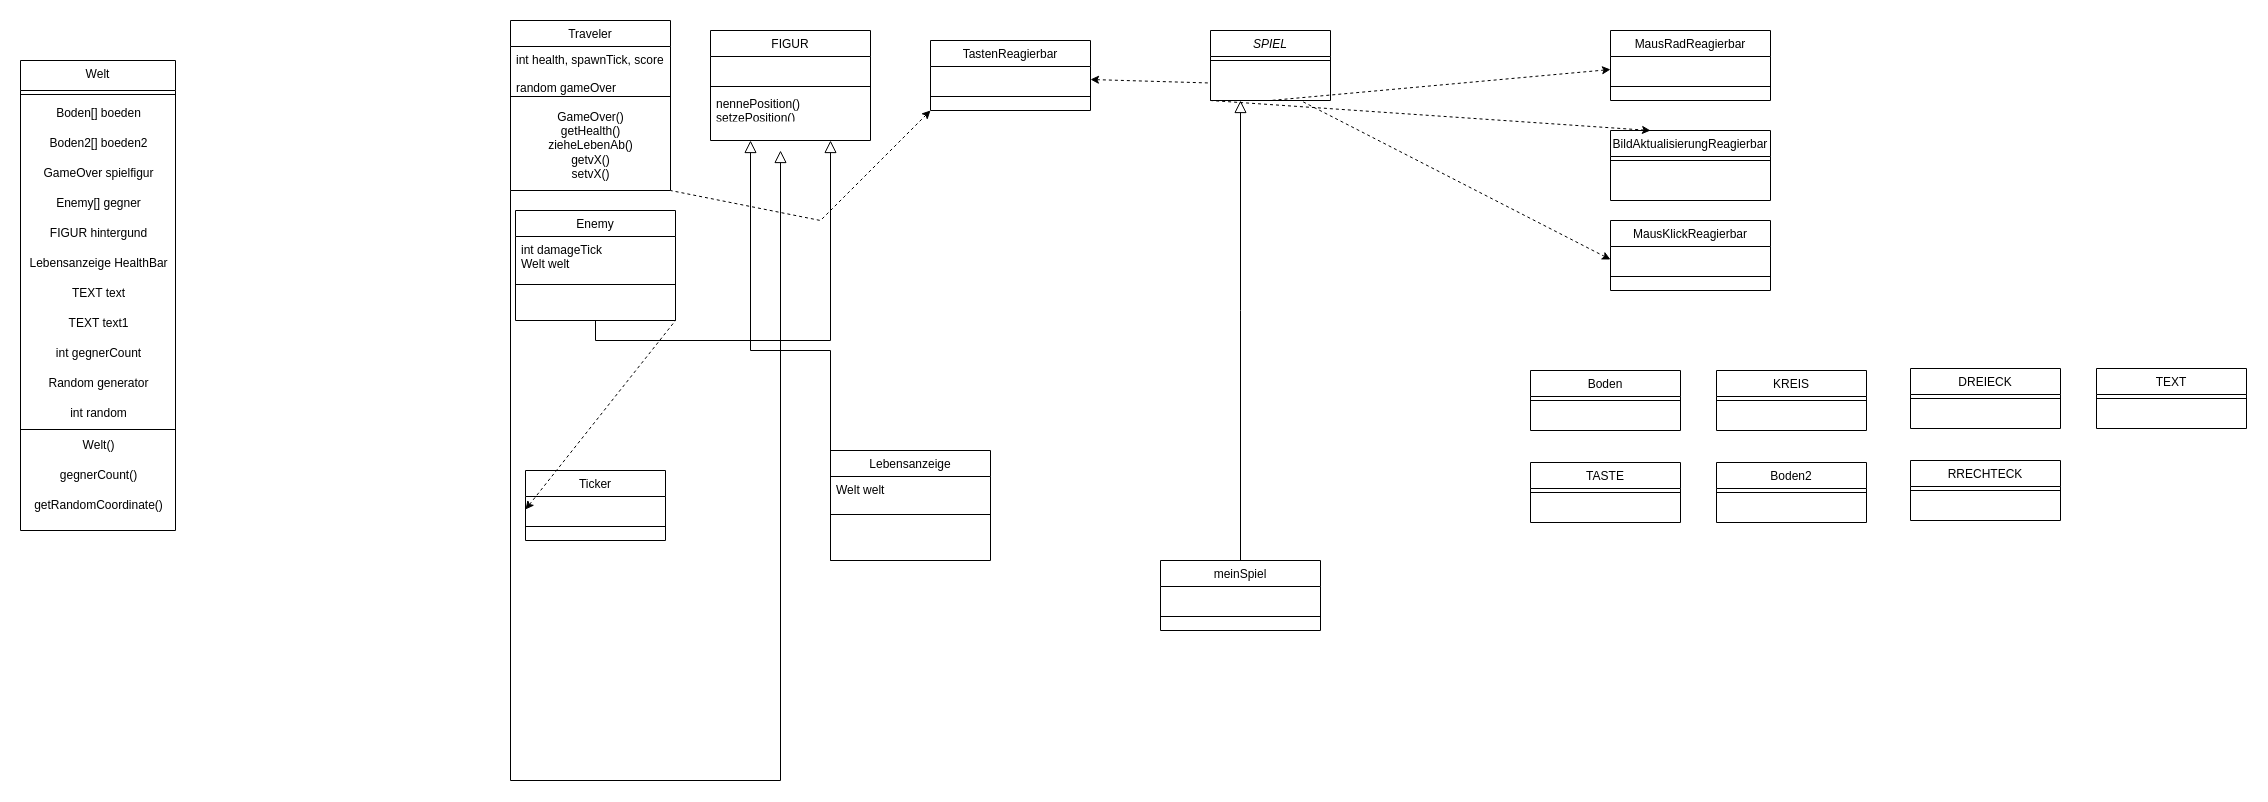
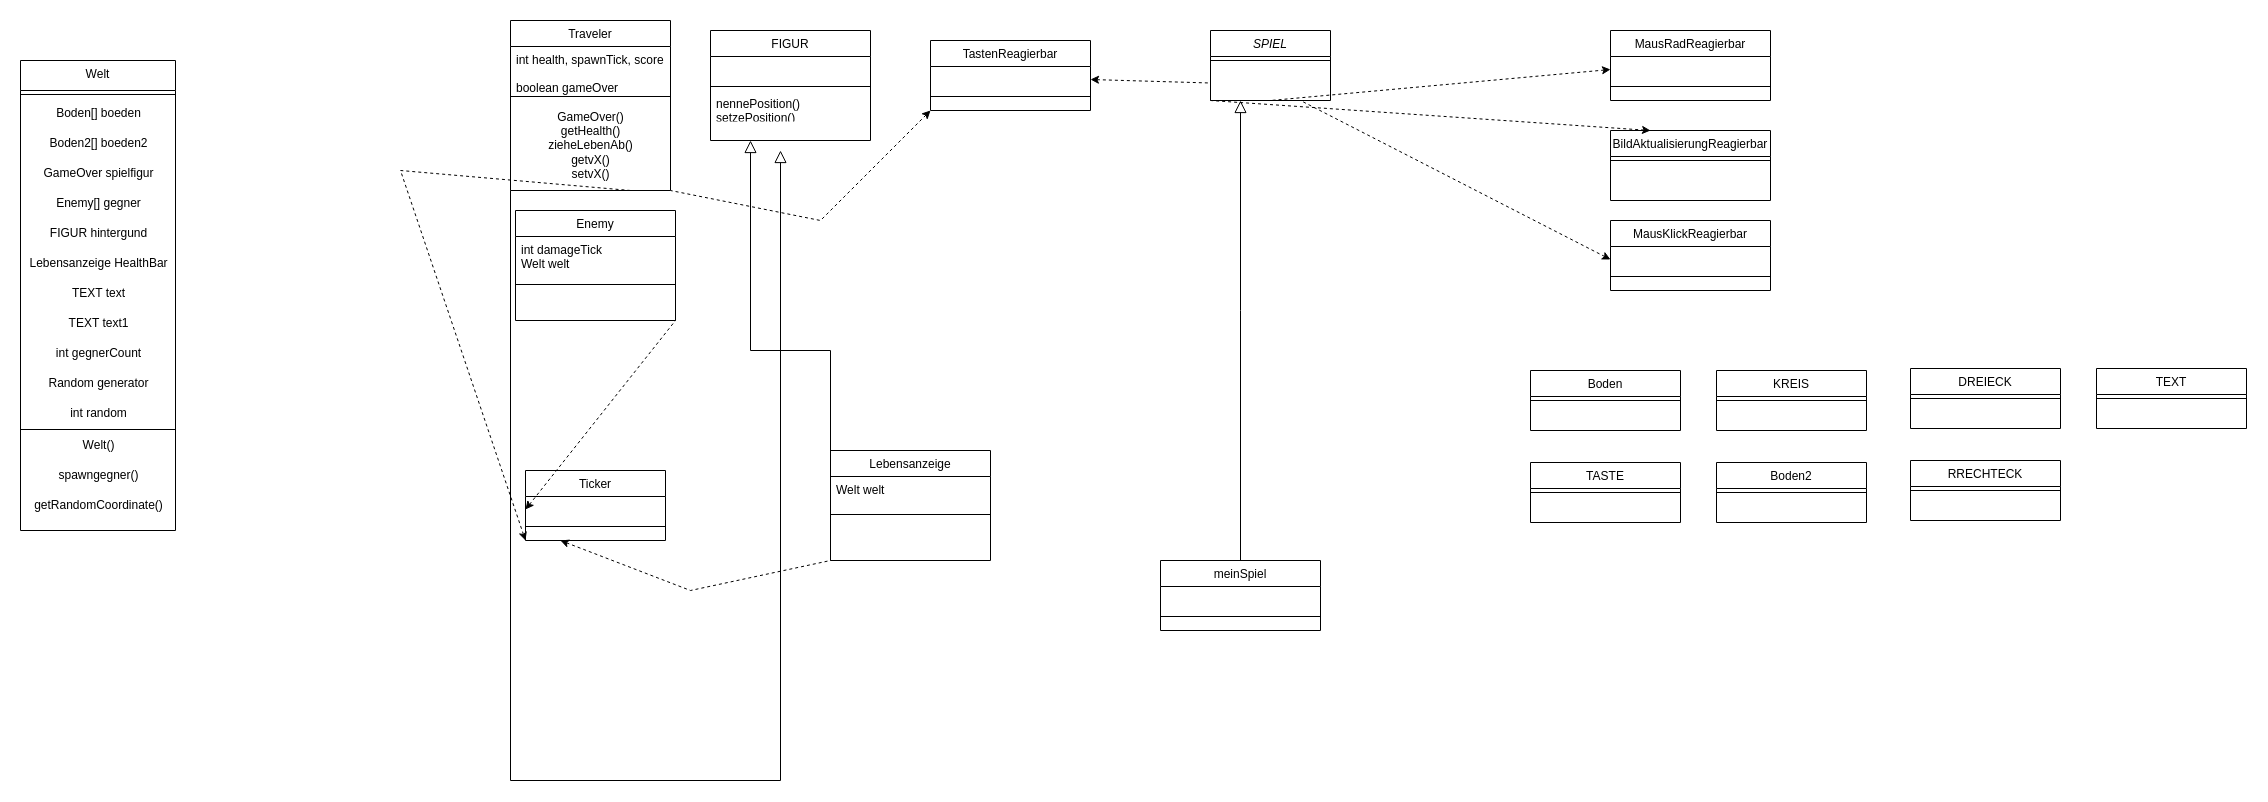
- <mxCell id="44" value="int health, spawnTick, score&#10;&#10;random gameOver" style="text;align=left;verticalAlign=top;spacingLeft=4;spacingRight=4;overflow=hidden;rotatable=0;points=[[0,0.5],[1,0.5]];portConstraint=eastwest;rounded=0;shadow=0;html=0;" parent="43" vertex="1"><mxGeometry y="26" width="160" height="44" as="geometry" /></mxCell>
+ <mxCell id="44" value="int health, spawnTick, score&#10;&#10;boolean gameOver" style="text;align=left;verticalAlign=top;spacingLeft=4;spacingRight=4;overflow=hidden;rotatable=0;points=[[0,0.5],[1,0.5]];portConstraint=eastwest;rounded=0;shadow=0;html=0;" parent="43" vertex="1"><mxGeometry y="26" width="160" height="44" as="geometry" /></mxCell>
+ <mxCell id="63" value="" style="endArrow=none;dashed=1;html=1;rounded=0;strokeColor=default;startArrow=classic;startFill=1;entryX=0.75;entryY=1;entryDx=0;entryDy=0;exitX=0;exitY=1;exitDx=0;exitDy=0;" parent="1" source="40" target="43" edge="1"><mxGeometry width="50" height="50" relative="1" as="geometry"><mxPoint x="870" y="830" as="sourcePoint" /><mxPoint x="680" y="540" as="targetPoint" /><Array as="points"><mxPoint x="400" y="170" /></Array></mxGeometry></mxCell>
- <mxCell id="57" value="" style="endArrow=block;endSize=10;endFill=0;shadow=0;strokeWidth=1;rounded=0;curved=0;edgeStyle=elbowEdgeStyle;elbow=vertical;entryX=0.75;entryY=1;entryDx=0;entryDy=0;exitX=0.5;exitY=1;exitDx=0;exitDy=0;" parent="1" source="53" target="4" edge="1"><mxGeometry width="160" relative="1" as="geometry"><mxPoint x="590" y="310" as="sourcePoint" /><mxPoint x="840" y="290" as="targetPoint" /><Array as="points"><mxPoint x="850" y="340" /></Array></mxGeometry></mxCell>
- <mxCell id="23" value="gegnerCount()" style="text;html=1;align=center;verticalAlign=middle;resizable=0;points=[];autosize=1;strokeColor=none;fillColor=none;" vertex="1" parent="8"><mxGeometry y="400" width="155" height="30" as="geometry" /></mxCell>
+ <mxCell id="23" value="spawngegner()" style="text;html=1;align=center;verticalAlign=middle;resizable=0;points=[];autosize=1;strokeColor=none;fillColor=none;" vertex="1" parent="8"><mxGeometry y="400" width="155" height="30" as="geometry" /></mxCell>
+ <mxCell id="74" value="" style="endArrow=none;dashed=1;html=1;rounded=0;strokeColor=default;startArrow=classic;startFill=1;entryX=0;entryY=1;entryDx=0;entryDy=0;exitX=0.25;exitY=1;exitDx=0;exitDy=0;" edge="1" parent="1" source="40" target="69"><mxGeometry width="50" height="50" relative="1" as="geometry"><mxPoint x="665" y="970" as="sourcePoint" /><mxPoint x="770" y="620" as="targetPoint" /><Array as="points"><mxPoint x="690" y="590" /></Array></mxGeometry></mxCell>
